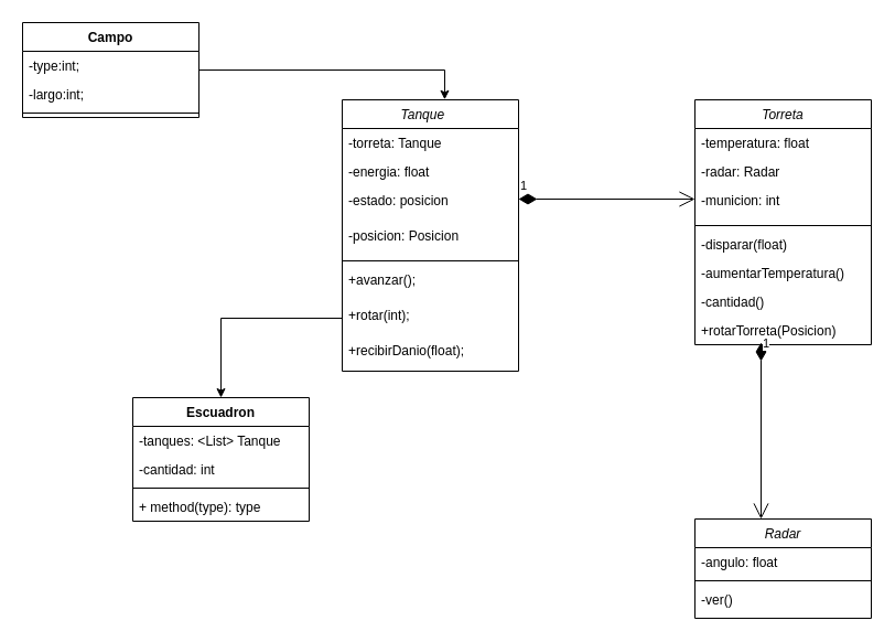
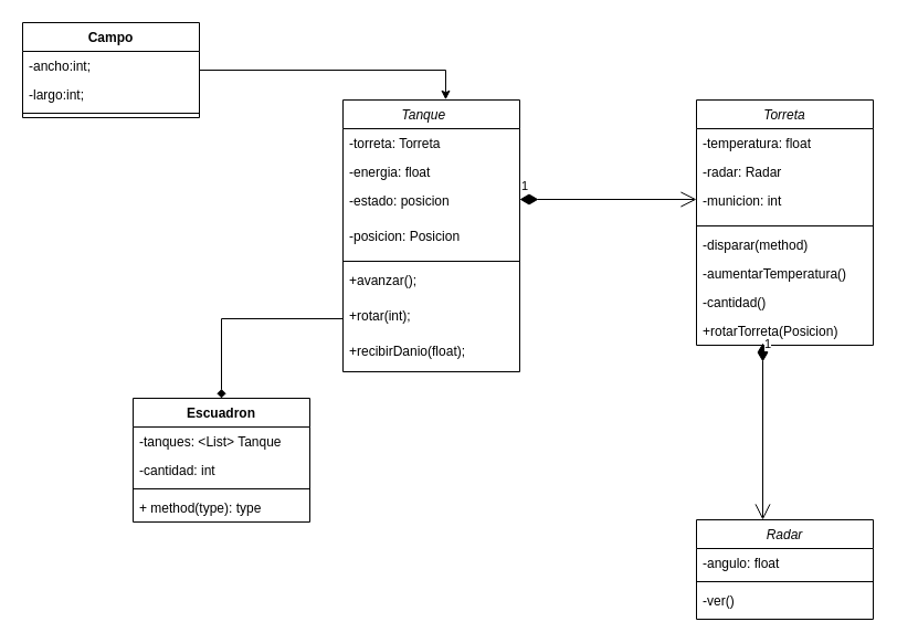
- <mxCell id="28" value="&lt;div&gt;-type:int;&lt;/div&gt;&lt;div&gt;&lt;br&gt;&lt;/div&gt;" style="text;strokeColor=none;fillColor=none;align=left;verticalAlign=top;spacingLeft=4;spacingRight=4;overflow=hidden;rotatable=0;points=[[0,0.5],[1,0.5]];portConstraint=eastwest;whiteSpace=wrap;html=1;" vertex="1" parent="27"><mxGeometry y="26" width="160" height="26" as="geometry" /></mxCell>
+ <mxCell id="28" value="&lt;div&gt;-ancho:int;&lt;/div&gt;&lt;div&gt;&lt;br&gt;&lt;/div&gt;" style="text;strokeColor=none;fillColor=none;align=left;verticalAlign=top;spacingLeft=4;spacingRight=4;overflow=hidden;rotatable=0;points=[[0,0.5],[1,0.5]];portConstraint=eastwest;whiteSpace=wrap;html=1;" vertex="1" parent="27"><mxGeometry y="26" width="160" height="26" as="geometry" /></mxCell>
- <mxCell id="3" value="-torreta: Tanque" style="text;align=left;verticalAlign=top;spacingLeft=4;spacingRight=4;overflow=hidden;rotatable=0;points=[[0,0.5],[1,0.5]];portConstraint=eastwest;" parent="2" vertex="1"><mxGeometry y="26" width="160" height="26" as="geometry" /></mxCell>
+ <mxCell id="3" value="-torreta: Torreta" style="text;align=left;verticalAlign=top;spacingLeft=4;spacingRight=4;overflow=hidden;rotatable=0;points=[[0,0.5],[1,0.5]];portConstraint=eastwest;" parent="2" vertex="1"><mxGeometry y="26" width="160" height="26" as="geometry" /></mxCell>
- <mxCell id="16" value="-disparar(float)" style="text;align=left;verticalAlign=top;spacingLeft=4;spacingRight=4;overflow=hidden;rotatable=0;points=[[0,0.5],[1,0.5]];portConstraint=eastwest;rounded=0;shadow=0;html=0;" vertex="1" parent="11"><mxGeometry y="118" width="160" height="26" as="geometry" /></mxCell>
+ <mxCell id="16" value="-disparar(method)" style="text;align=left;verticalAlign=top;spacingLeft=4;spacingRight=4;overflow=hidden;rotatable=0;points=[[0,0.5],[1,0.5]];portConstraint=eastwest;rounded=0;shadow=0;html=0;" vertex="1" parent="11"><mxGeometry y="118" width="160" height="26" as="geometry" /></mxCell>
- <mxCell id="36" style="edgeStyle=orthogonalEdgeStyle;rounded=0;orthogonalLoop=1;jettySize=auto;html=1;entryX=0.5;entryY=0;entryDx=0;entryDy=0;" edge="1" parent="1" source="9" target="31"><mxGeometry relative="1" as="geometry" /></mxCell>
+ <mxCell id="36" style="edgeStyle=orthogonalEdgeStyle;rounded=0;orthogonalLoop=1;jettySize=auto;html=1;entryX=0.5;entryY=0;entryDx=0;entryDy=0;endArrow=diamond;" edge="1" parent="1" source="9" target="31"><mxGeometry relative="1" as="geometry" /></mxCell>
